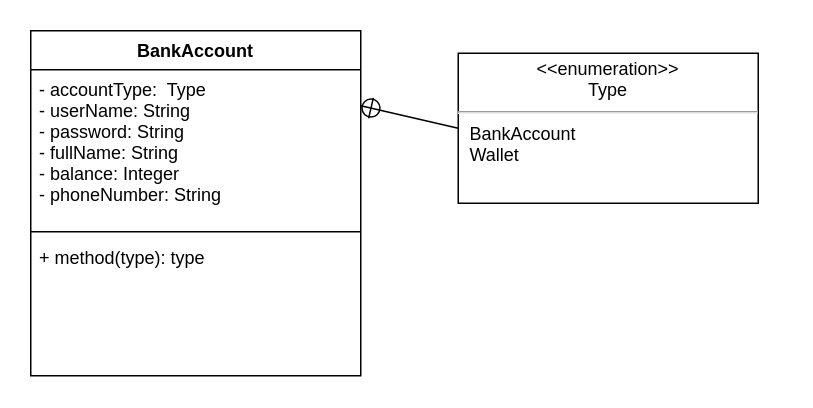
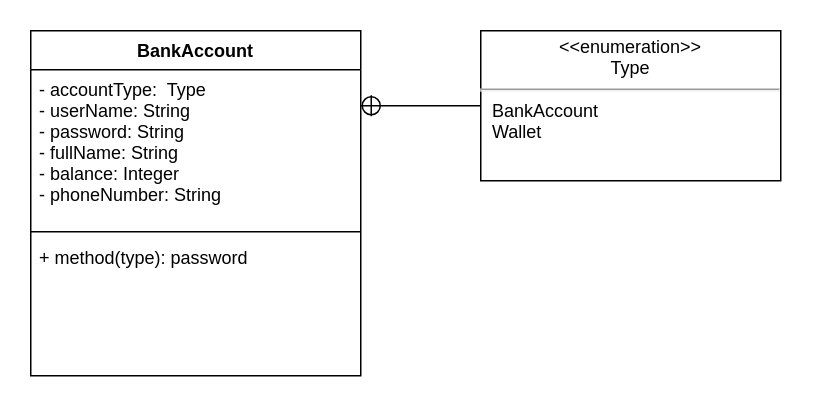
- <mxCell id="6" value="&lt;p style=&quot;margin:0px;margin-top:4px;text-align:center;&quot;&gt;&amp;lt;&amp;lt;enumeration&amp;gt;&amp;gt;&lt;br&gt;Type&lt;/p&gt;&lt;hr&gt;&lt;p style=&quot;margin:0px;margin-left:8px;text-align:left;&quot;&gt;BankAccount&lt;br&gt;Wallet&lt;/p&gt;" style="shape=rect;html=1;overflow=fill;whiteSpace=wrap;fontSize=12;" vertex="1" parent="1"><mxGeometry x="305" y="35" width="200" height="100" as="geometry" /></mxCell>
+ <mxCell id="6" value="&lt;p style=&quot;margin:0px;margin-top:4px;text-align:center;&quot;&gt;&amp;lt;&amp;lt;enumeration&amp;gt;&amp;gt;&lt;br&gt;Type&lt;/p&gt;&lt;hr&gt;&lt;p style=&quot;margin:0px;margin-left:8px;text-align:left;&quot;&gt;BankAccount&lt;br&gt;Wallet&lt;/p&gt;" style="shape=rect;html=1;overflow=fill;whiteSpace=wrap;fontSize=12;" vertex="1" parent="1"><mxGeometry x="320" y="20" width="200" height="100" as="geometry" /></mxCell>
- <mxCell id="5" value="+ method(type): type" style="text;strokeColor=none;fillColor=none;align=left;verticalAlign=top;spacingLeft=4;spacingRight=4;overflow=hidden;rotatable=0;points=[[0,0.5],[1,0.5]];portConstraint=eastwest;fontSize=12;" vertex="1" parent="2"><mxGeometry y="138" width="220" height="92" as="geometry" /></mxCell>
+ <mxCell id="5" value="+ method(type): password" style="text;strokeColor=none;fillColor=none;align=left;verticalAlign=top;spacingLeft=4;spacingRight=4;overflow=hidden;rotatable=0;points=[[0,0.5],[1,0.5]];portConstraint=eastwest;fontSize=12;" vertex="1" parent="2"><mxGeometry y="138" width="220" height="92" as="geometry" /></mxCell>
